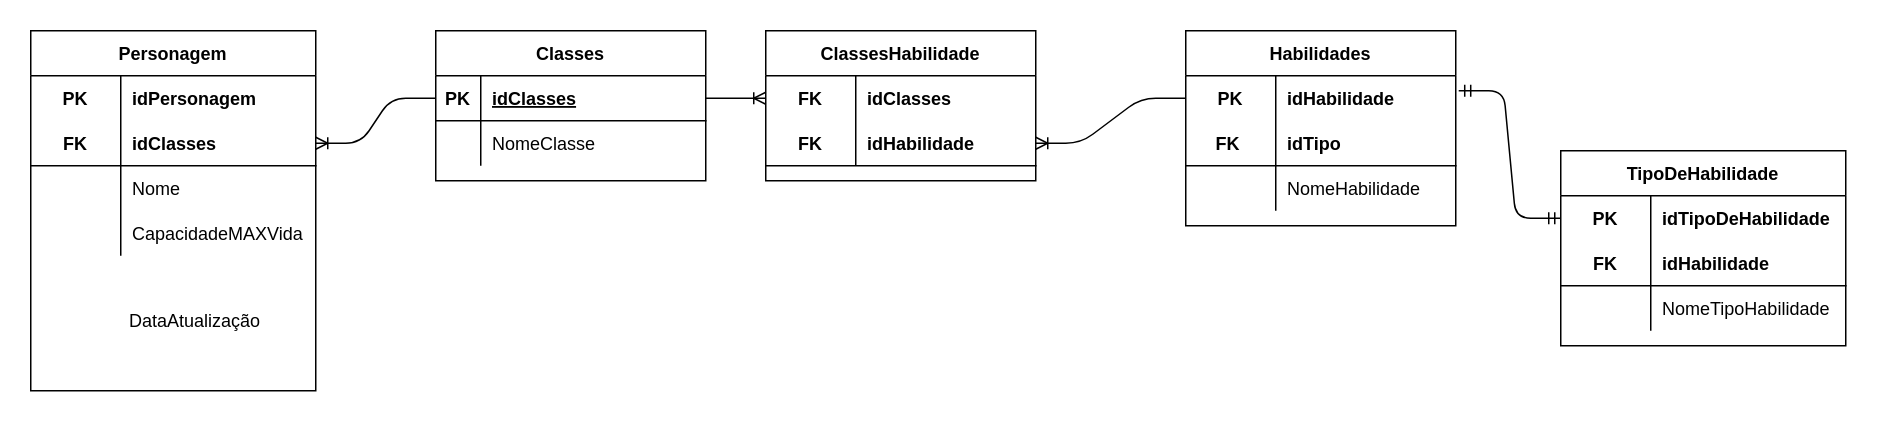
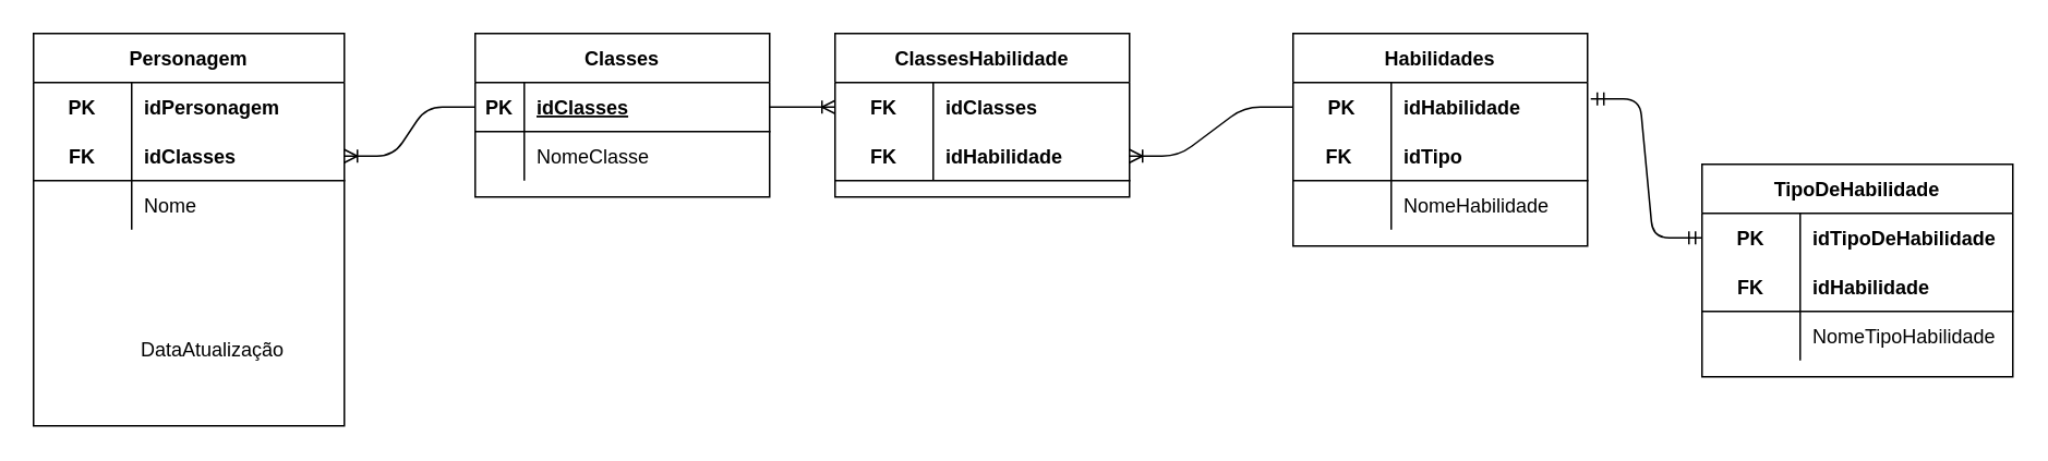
- <mxCell id="14" value="CapacidadeMAXVida" style="shape=partialRectangle;connectable=0;fillColor=none;top=0;left=0;bottom=0;right=0;align=left;spacingLeft=6;overflow=hidden;" vertex="1" parent="12"><mxGeometry x="60" width="130" height="30" as="geometry" /></mxCell>
